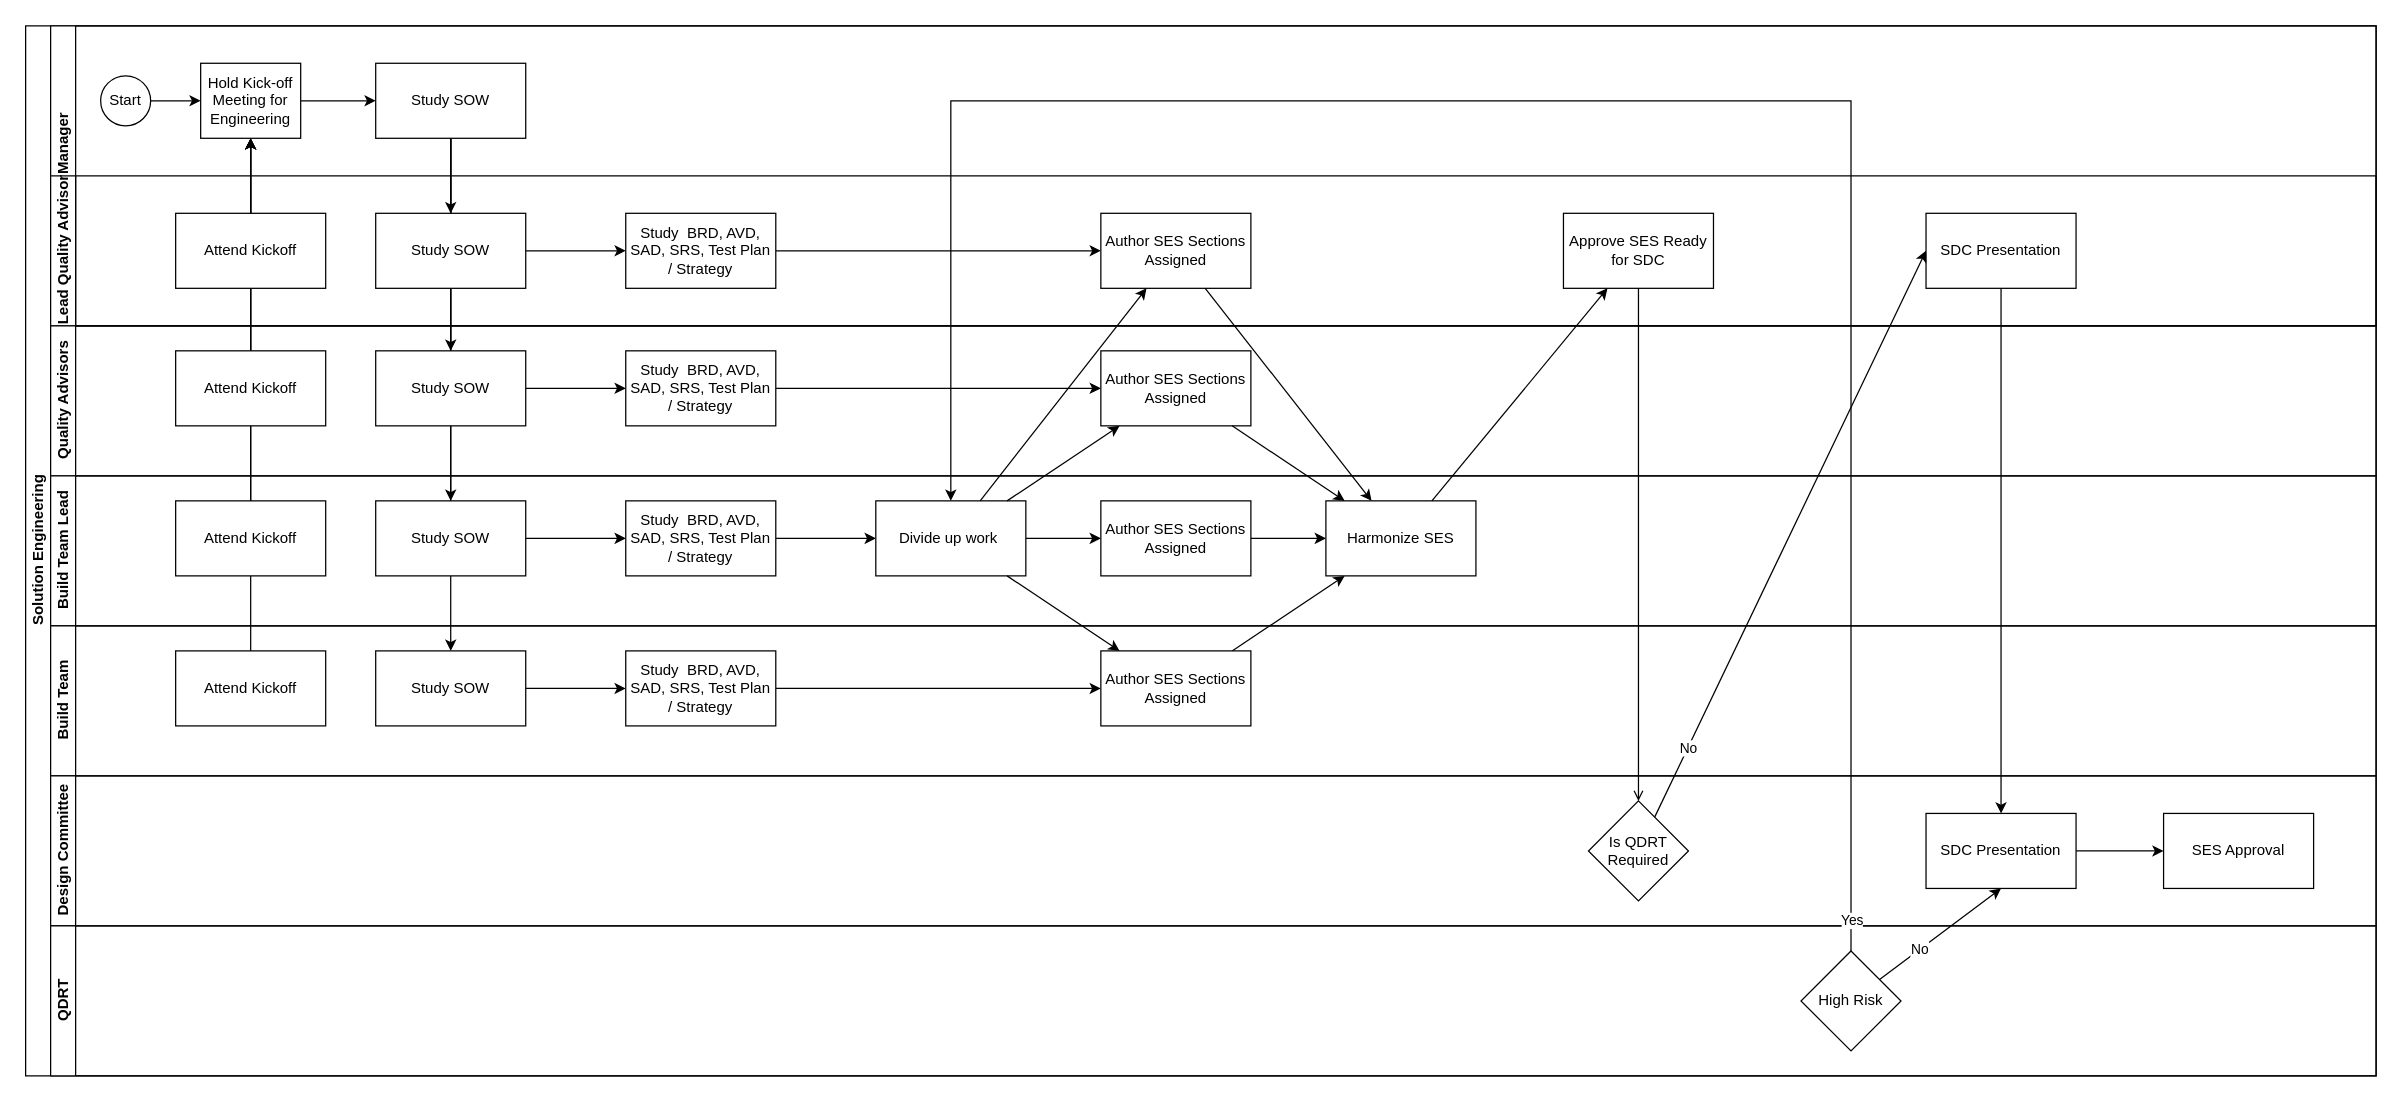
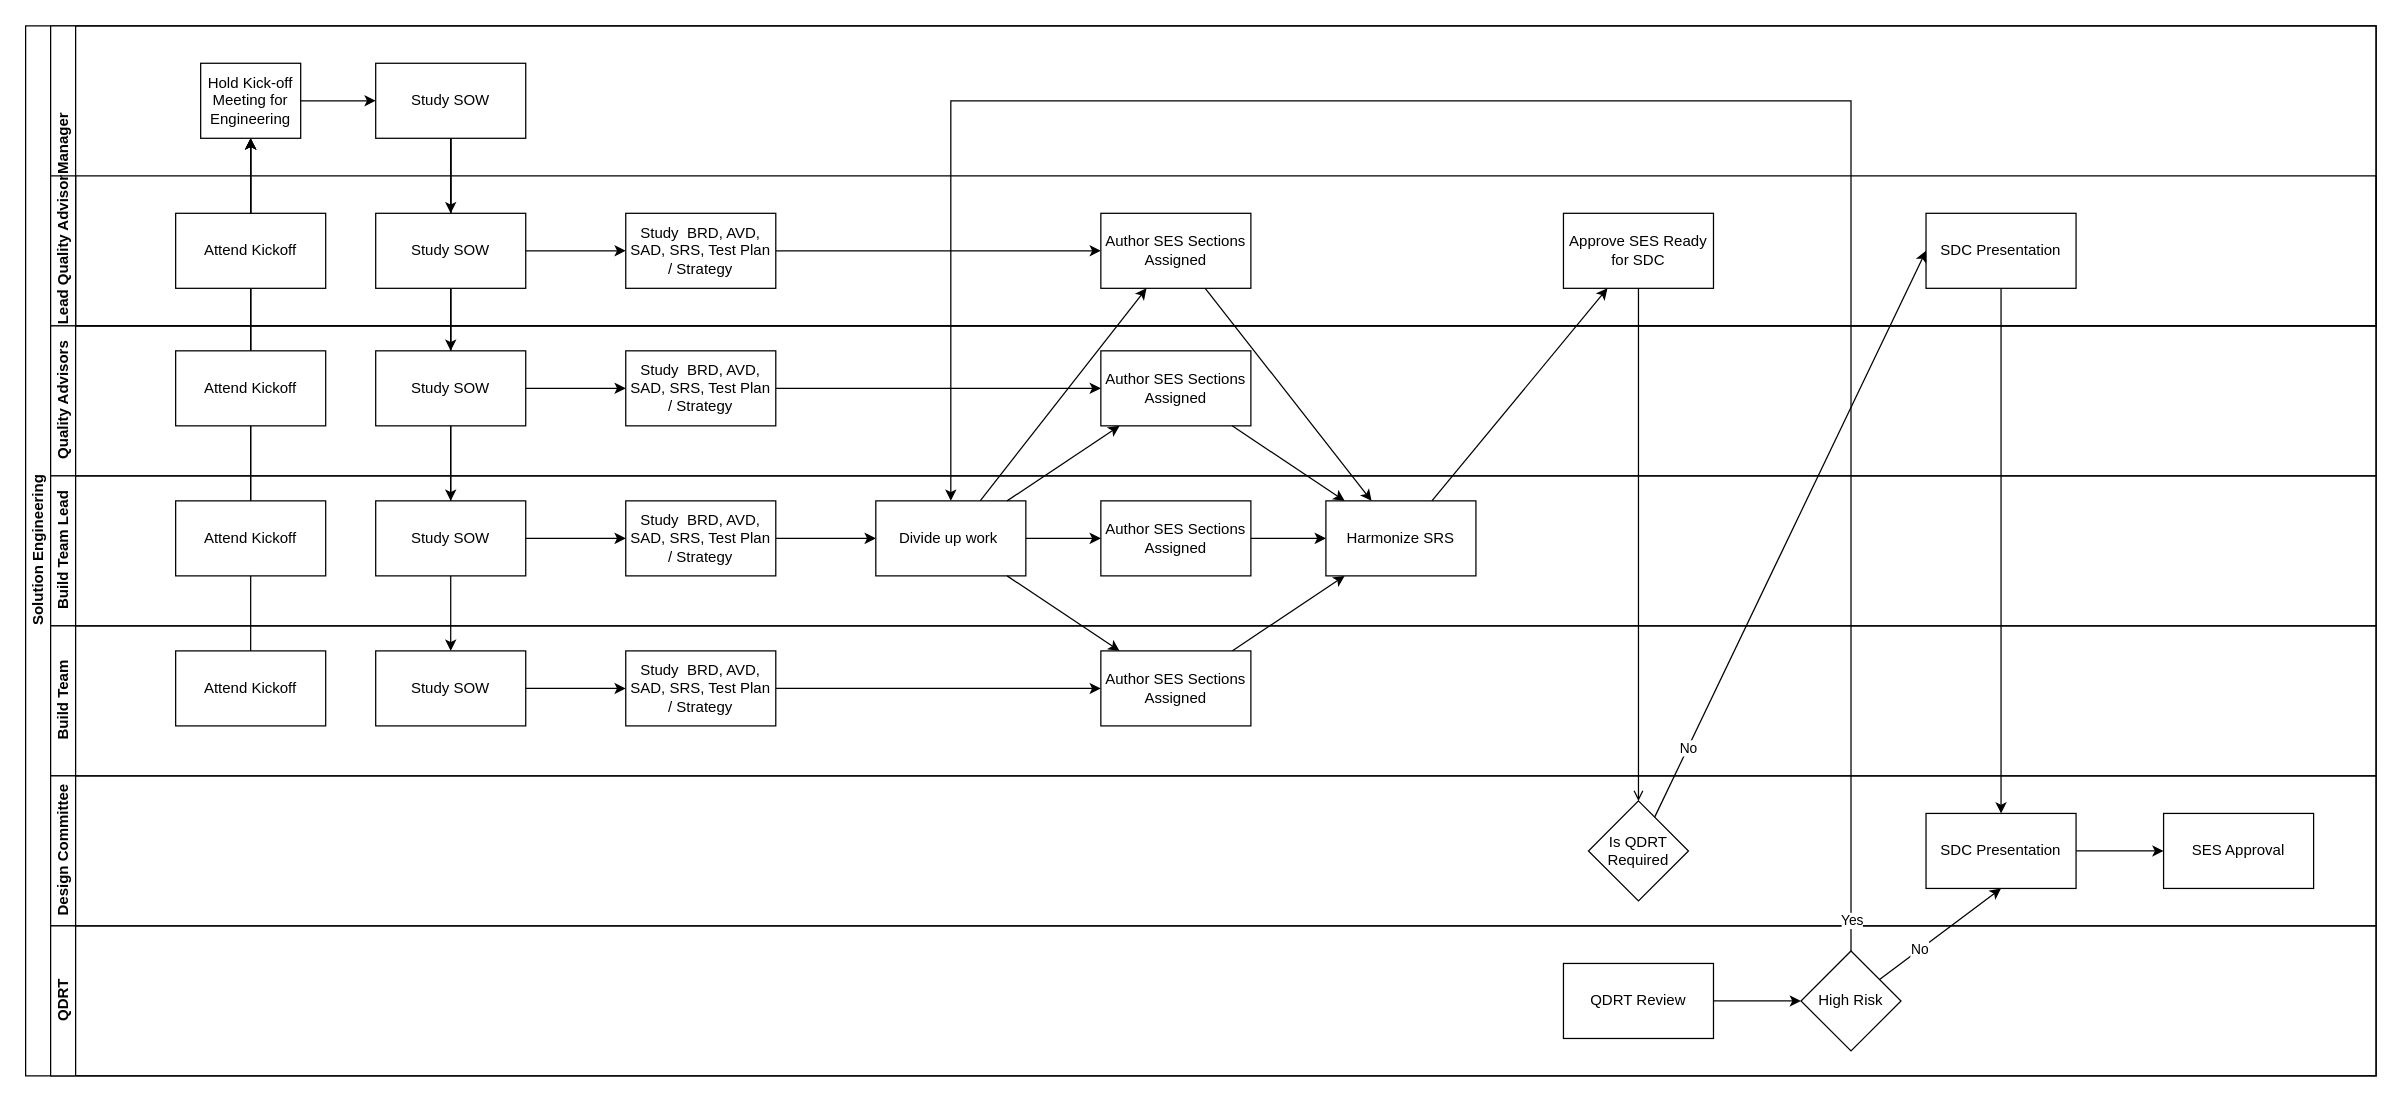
- <mxCell id="12" value="Start" style="ellipse;whiteSpace=wrap;html=1;" parent="10" vertex="1"><mxGeometry x="40" y="40" width="40" height="40" as="geometry" /></mxCell>
- <mxCell id="11" value="" style="edgeStyle=orthogonalEdgeStyle;rounded=0;orthogonalLoop=1;jettySize=auto;html=1;" parent="10" source="12" target="14" edge="1"><mxGeometry relative="1" as="geometry" /></mxCell>
- <mxCell id="43" value="Harmonize SES" style="rounded=0;whiteSpace=wrap;html=1;" vertex="1" parent="34"><mxGeometry x="1020" y="20" width="120" height="60" as="geometry" /></mxCell>
+ <mxCell id="43" value="Harmonize SRS" style="rounded=0;whiteSpace=wrap;html=1;" vertex="1" parent="34"><mxGeometry x="1020" y="20" width="120" height="60" as="geometry" /></mxCell>
+ <mxCell id="63" value="QDRT Review" style="rounded=0;whiteSpace=wrap;html=1;" vertex="1" parent="62"><mxGeometry x="1210" y="30" width="120" height="60" as="geometry" /></mxCell>
+ <mxCell id="65" style="edgeStyle=none;rounded=0;orthogonalLoop=1;jettySize=auto;html=1;" edge="1" parent="62" source="63" target="64"><mxGeometry relative="1" as="geometry" /></mxCell>
